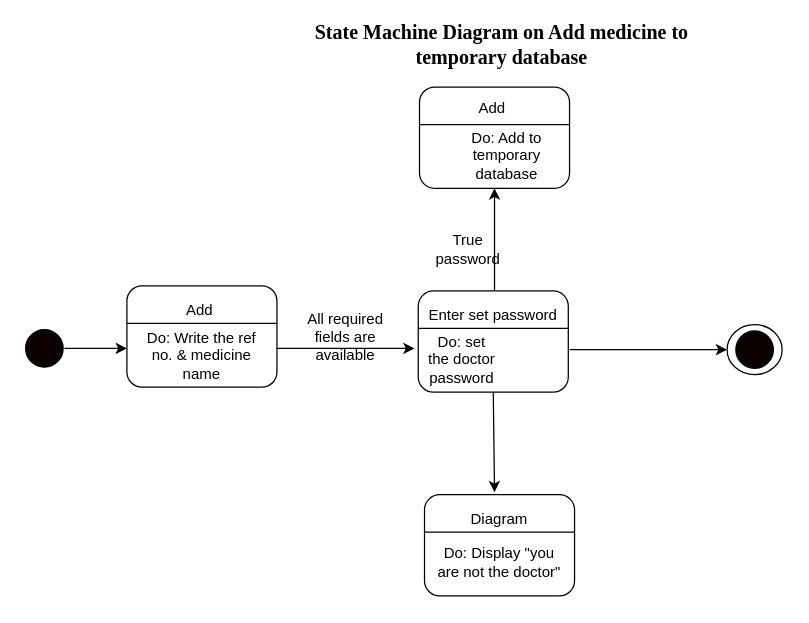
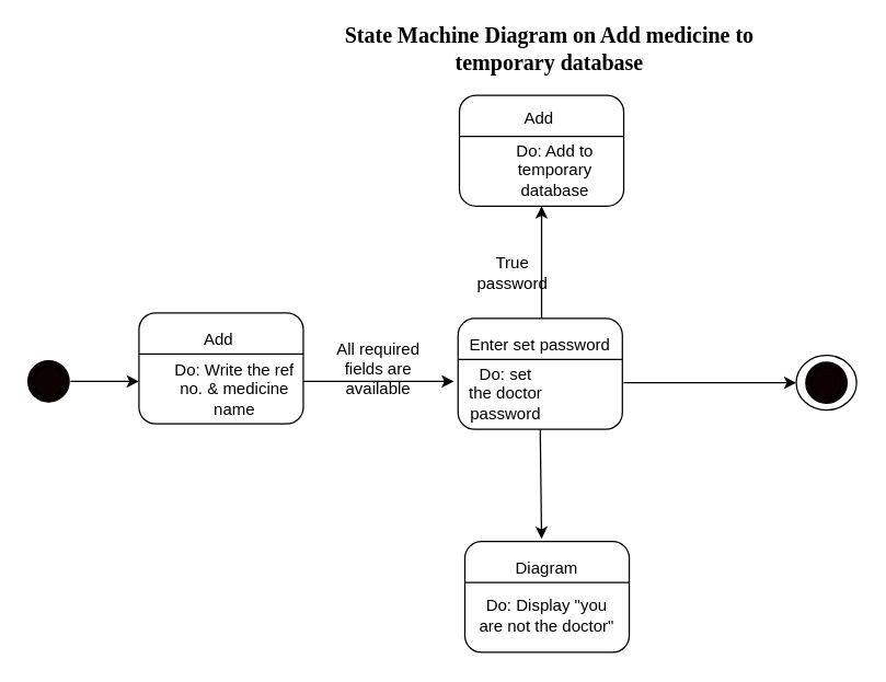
- <mxCell id="8" value="Do: Write the ref no. &amp;amp; medicine name" style="text;html=1;strokeColor=none;fillColor=none;align=center;verticalAlign=middle;whiteSpace=wrap;rounded=0;labelBackgroundColor=none;" vertex="1" parent="1"><mxGeometry x="116" y="269" width="90" height="30" as="geometry" /></mxCell>
+ <mxCell id="8" value="Do: Write the ref no. &amp;amp; medicine name" style="text;html=1;strokeColor=none;fillColor=none;align=center;verticalAlign=middle;whiteSpace=wrap;rounded=0;labelBackgroundColor=none;" vertex="1" parent="1"><mxGeometry x="126" y="269" width="90" height="30" as="geometry" /></mxCell>
